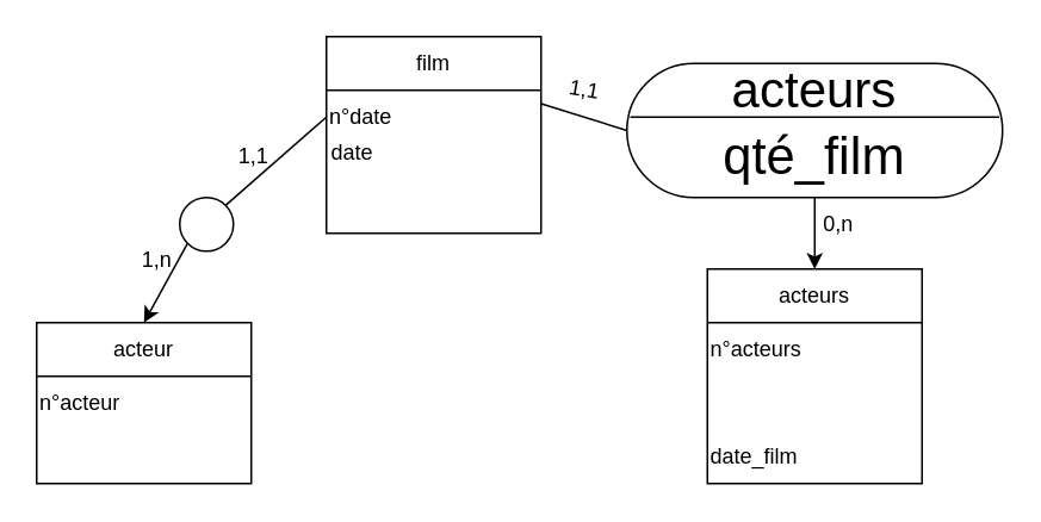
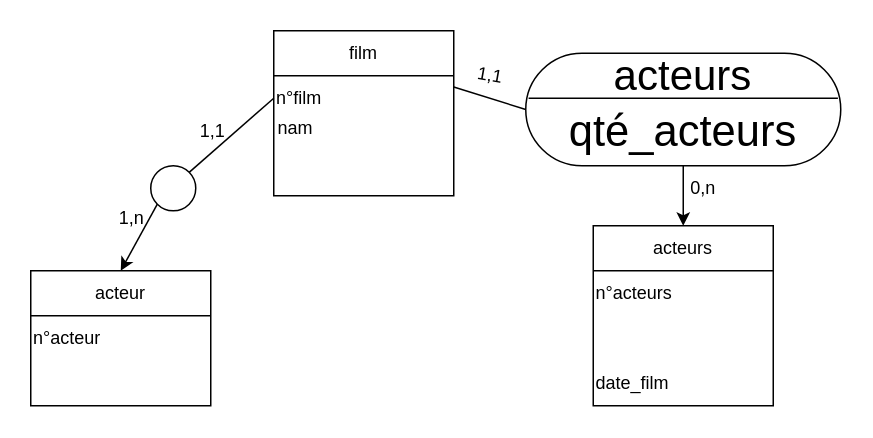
- <mxCell id="11" value="n°date" style="text;html=1;strokeColor=none;fillColor=none;align=left;verticalAlign=middle;whiteSpace=wrap;rounded=0;" vertex="1" parent="1"><mxGeometry x="182" y="50" width="120" height="30" as="geometry" /></mxCell>
+ <mxCell id="11" value="n°film" style="text;html=1;strokeColor=none;fillColor=none;align=left;verticalAlign=middle;whiteSpace=wrap;rounded=0;" vertex="1" parent="1"><mxGeometry x="182" y="50" width="120" height="30" as="geometry" /></mxCell>
- <mxCell id="12" value="date" style="text;html=1;strokeColor=none;fillColor=none;align=left;verticalAlign=middle;whiteSpace=wrap;rounded=0;" vertex="1" parent="1"><mxGeometry x="183" y="70" width="120" height="30" as="geometry" /></mxCell>
+ <mxCell id="12" value="nam" style="text;html=1;strokeColor=none;fillColor=none;align=left;verticalAlign=middle;whiteSpace=wrap;rounded=0;" vertex="1" parent="1"><mxGeometry x="183" y="70" width="120" height="30" as="geometry" /></mxCell>
- <mxCell id="27" value="qté_film" style="text;html=1;strokeColor=none;fillColor=none;align=center;verticalAlign=middle;whiteSpace=wrap;rounded=0;fontSize=29;" vertex="1" parent="1"><mxGeometry x="360" y="72" width="190" height="30" as="geometry" /></mxCell>
+ <mxCell id="27" value="qté_acteurs" style="text;html=1;strokeColor=none;fillColor=none;align=center;verticalAlign=middle;whiteSpace=wrap;rounded=0;fontSize=29;" vertex="1" parent="1"><mxGeometry x="360" y="72" width="190" height="30" as="geometry" /></mxCell>
